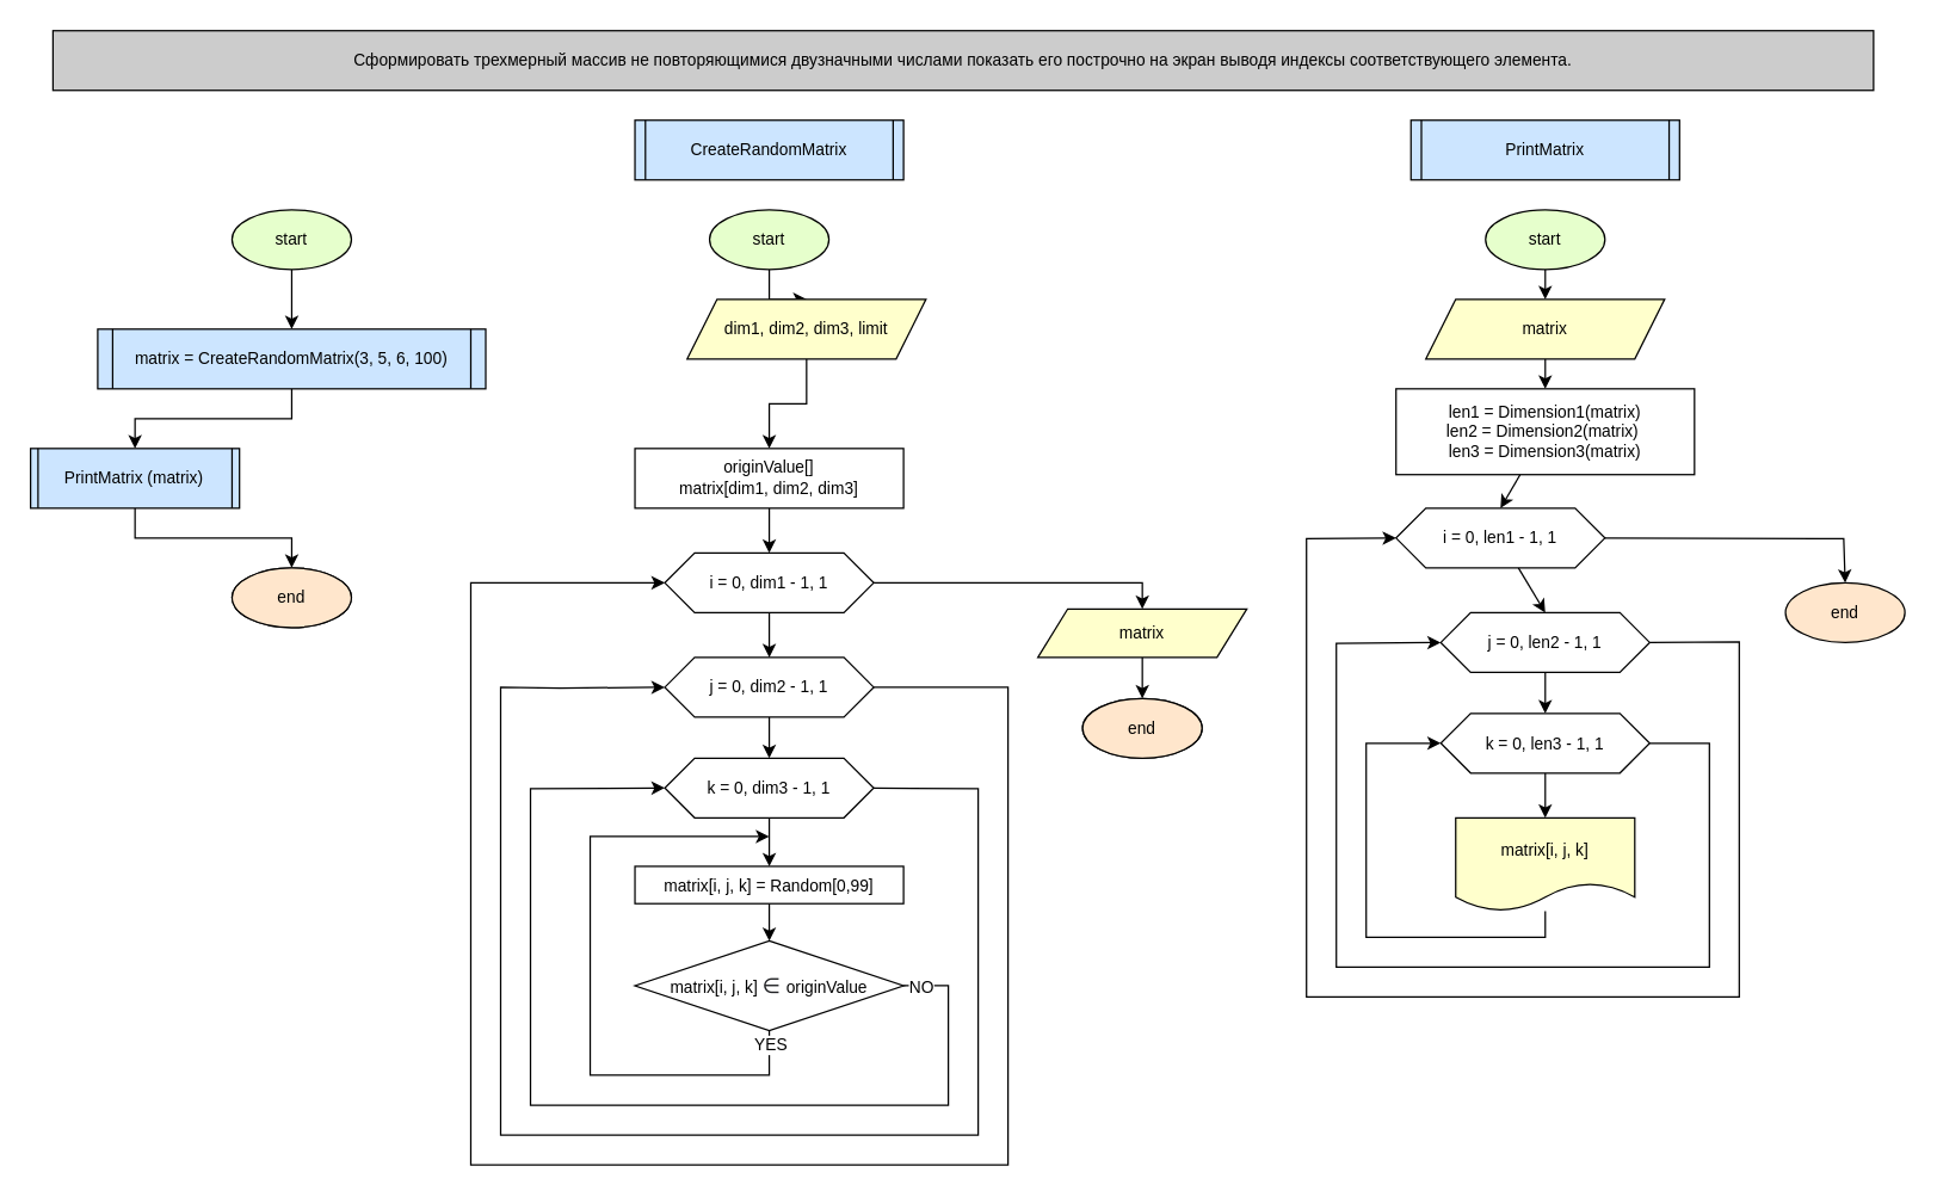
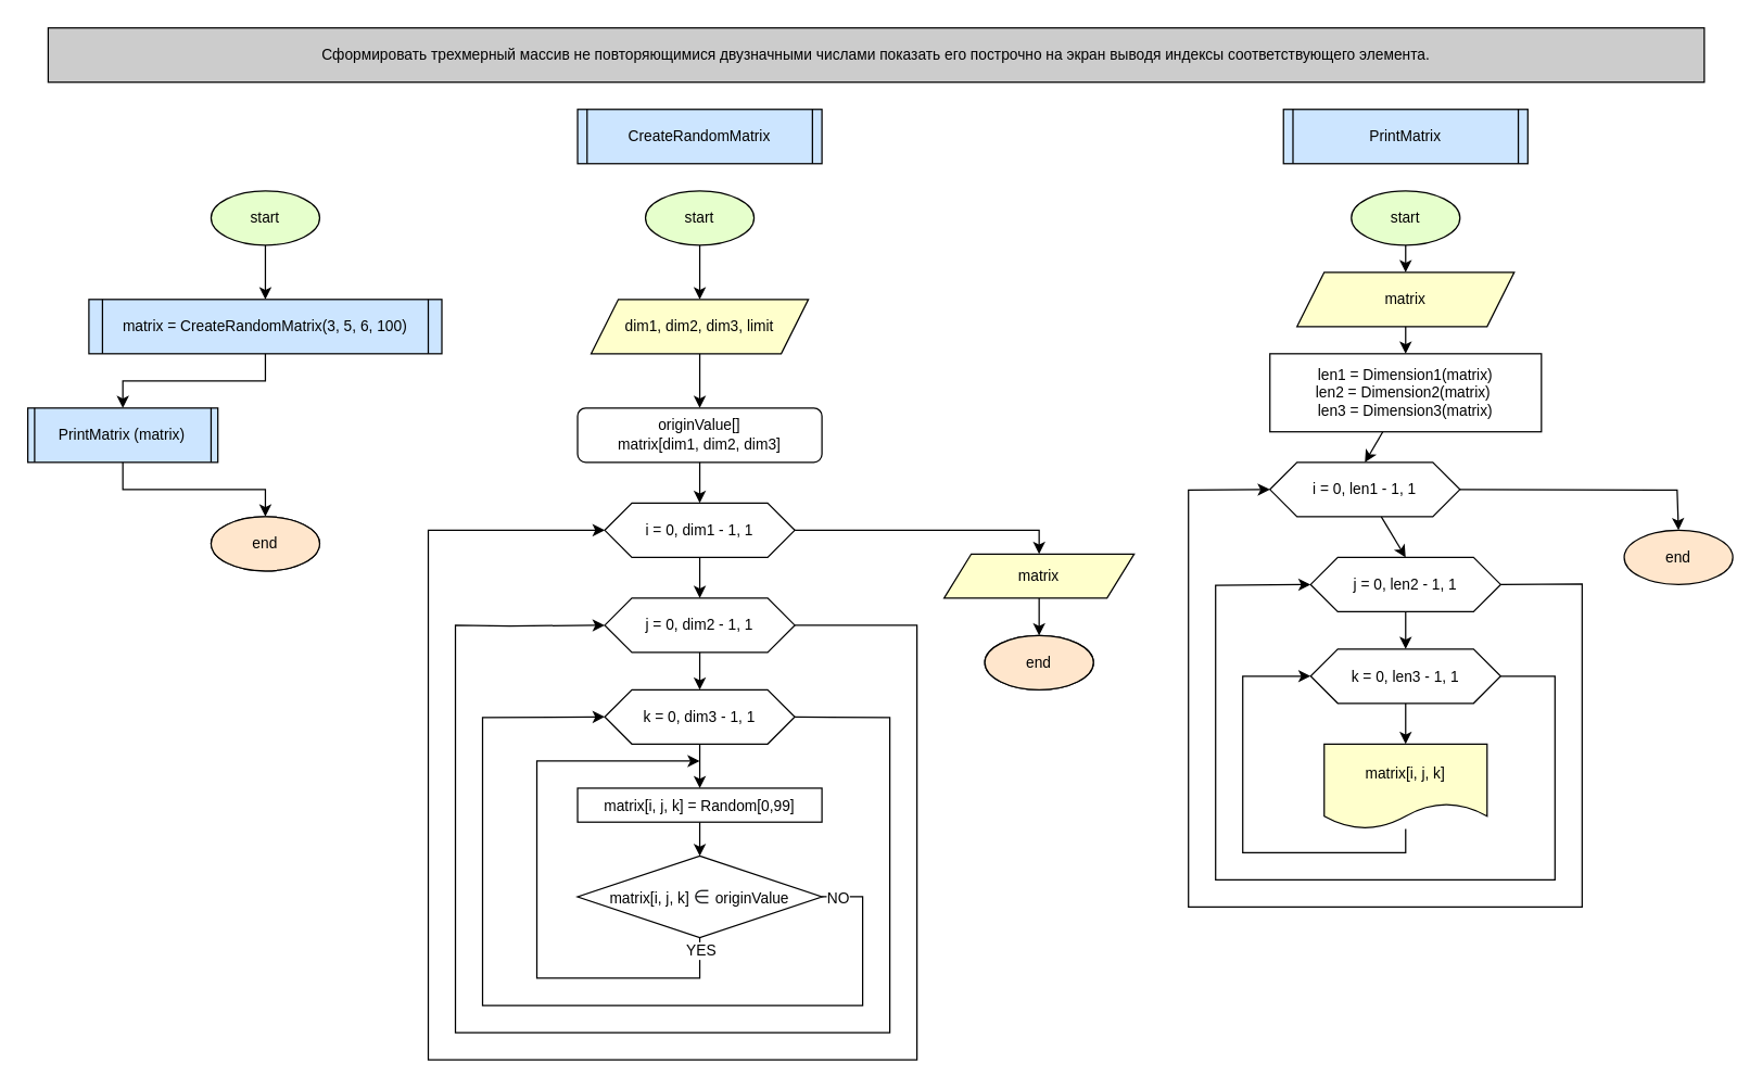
- <mxCell id="14" value="dim1, dim2, dim3, limit" style="shape=parallelogram;perimeter=parallelogramPerimeter;whiteSpace=wrap;html=1;fixedSize=1;fillColor=#FFFFCC;fontSize=11;strokeColor=#000000;fontColor=#000000;rounded=0;labelBackgroundColor=none;endArrow=classic;" vertex="1" parent="1"><mxGeometry x="460" y="200" width="160" height="40" as="geometry" /></mxCell>
+ <mxCell id="14" value="dim1, dim2, dim3, limit" style="shape=parallelogram;perimeter=parallelogramPerimeter;whiteSpace=wrap;html=1;fixedSize=1;fillColor=#FFFFCC;fontSize=11;strokeColor=#000000;fontColor=#000000;rounded=0;labelBackgroundColor=none;endArrow=classic;" vertex="1" parent="1"><mxGeometry x="435" y="220" width="160" height="40" as="geometry" /></mxCell>
- <mxCell id="16" value="&lt;span style=&quot;&quot;&gt;originValue[]&lt;/span&gt;&lt;br style=&quot;&quot;&gt;&lt;span style=&quot;&quot;&gt;matrix[dim1, dim2, dim3]&lt;/span&gt;" style="whiteSpace=wrap;html=1;fillColor=#FFFFFF;fontSize=11;strokeColor=#000000;fontColor=#000000;rounded=0;labelBackgroundColor=none;endArrow=classic;" vertex="1" parent="1"><mxGeometry x="425" y="300" width="180" height="40" as="geometry" /></mxCell>
+ <mxCell id="16" value="&lt;span style=&quot;&quot;&gt;originValue[]&lt;/span&gt;&lt;br style=&quot;&quot;&gt;&lt;span style=&quot;&quot;&gt;matrix[dim1, dim2, dim3]&lt;/span&gt;" style="whiteSpace=wrap;html=1;fillColor=#FFFFFF;fontSize=11;strokeColor=#000000;fontColor=#000000;labelBackgroundColor=none;endArrow=classic;rounded=1;" vertex="1" parent="1"><mxGeometry x="425" y="300" width="180" height="40" as="geometry" /></mxCell>
